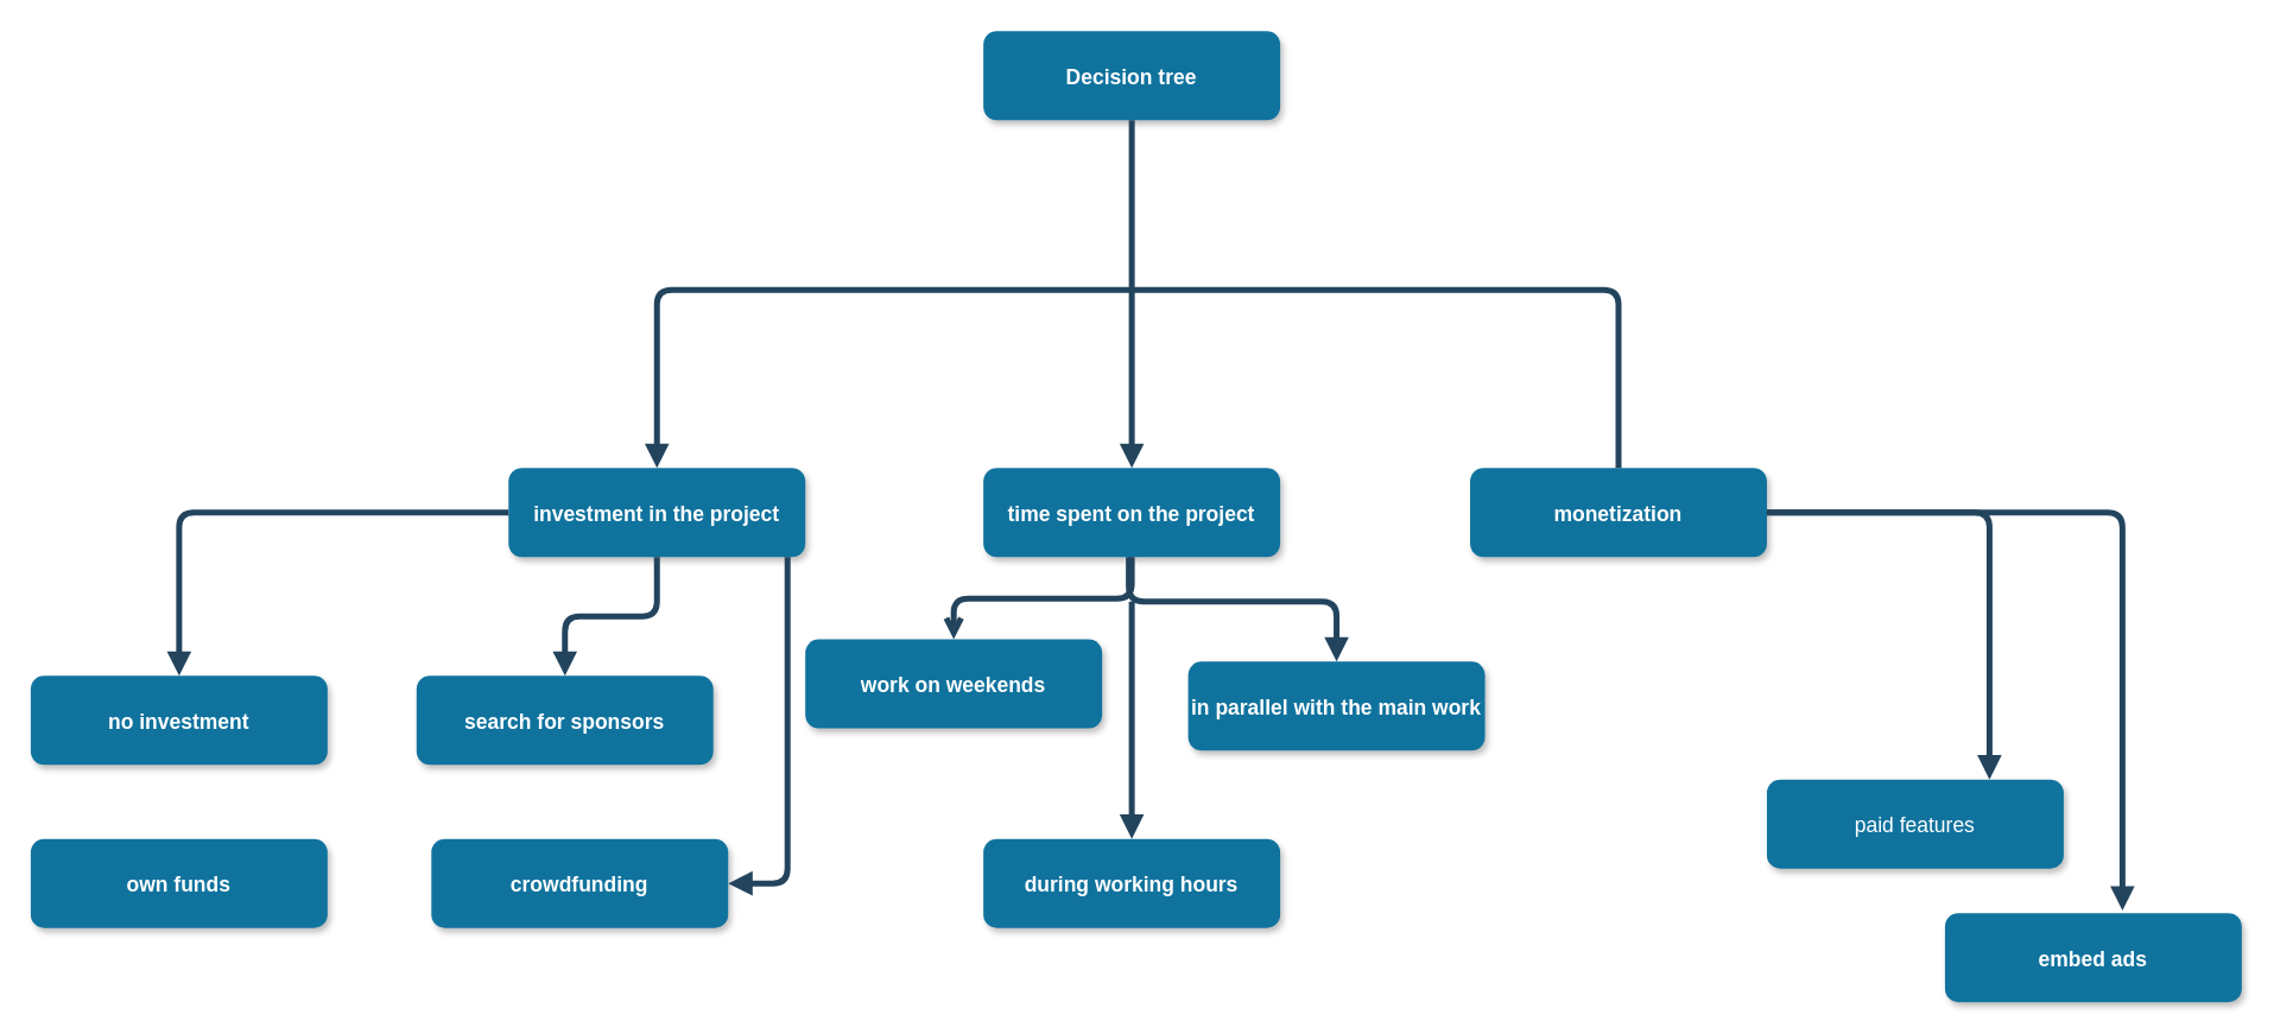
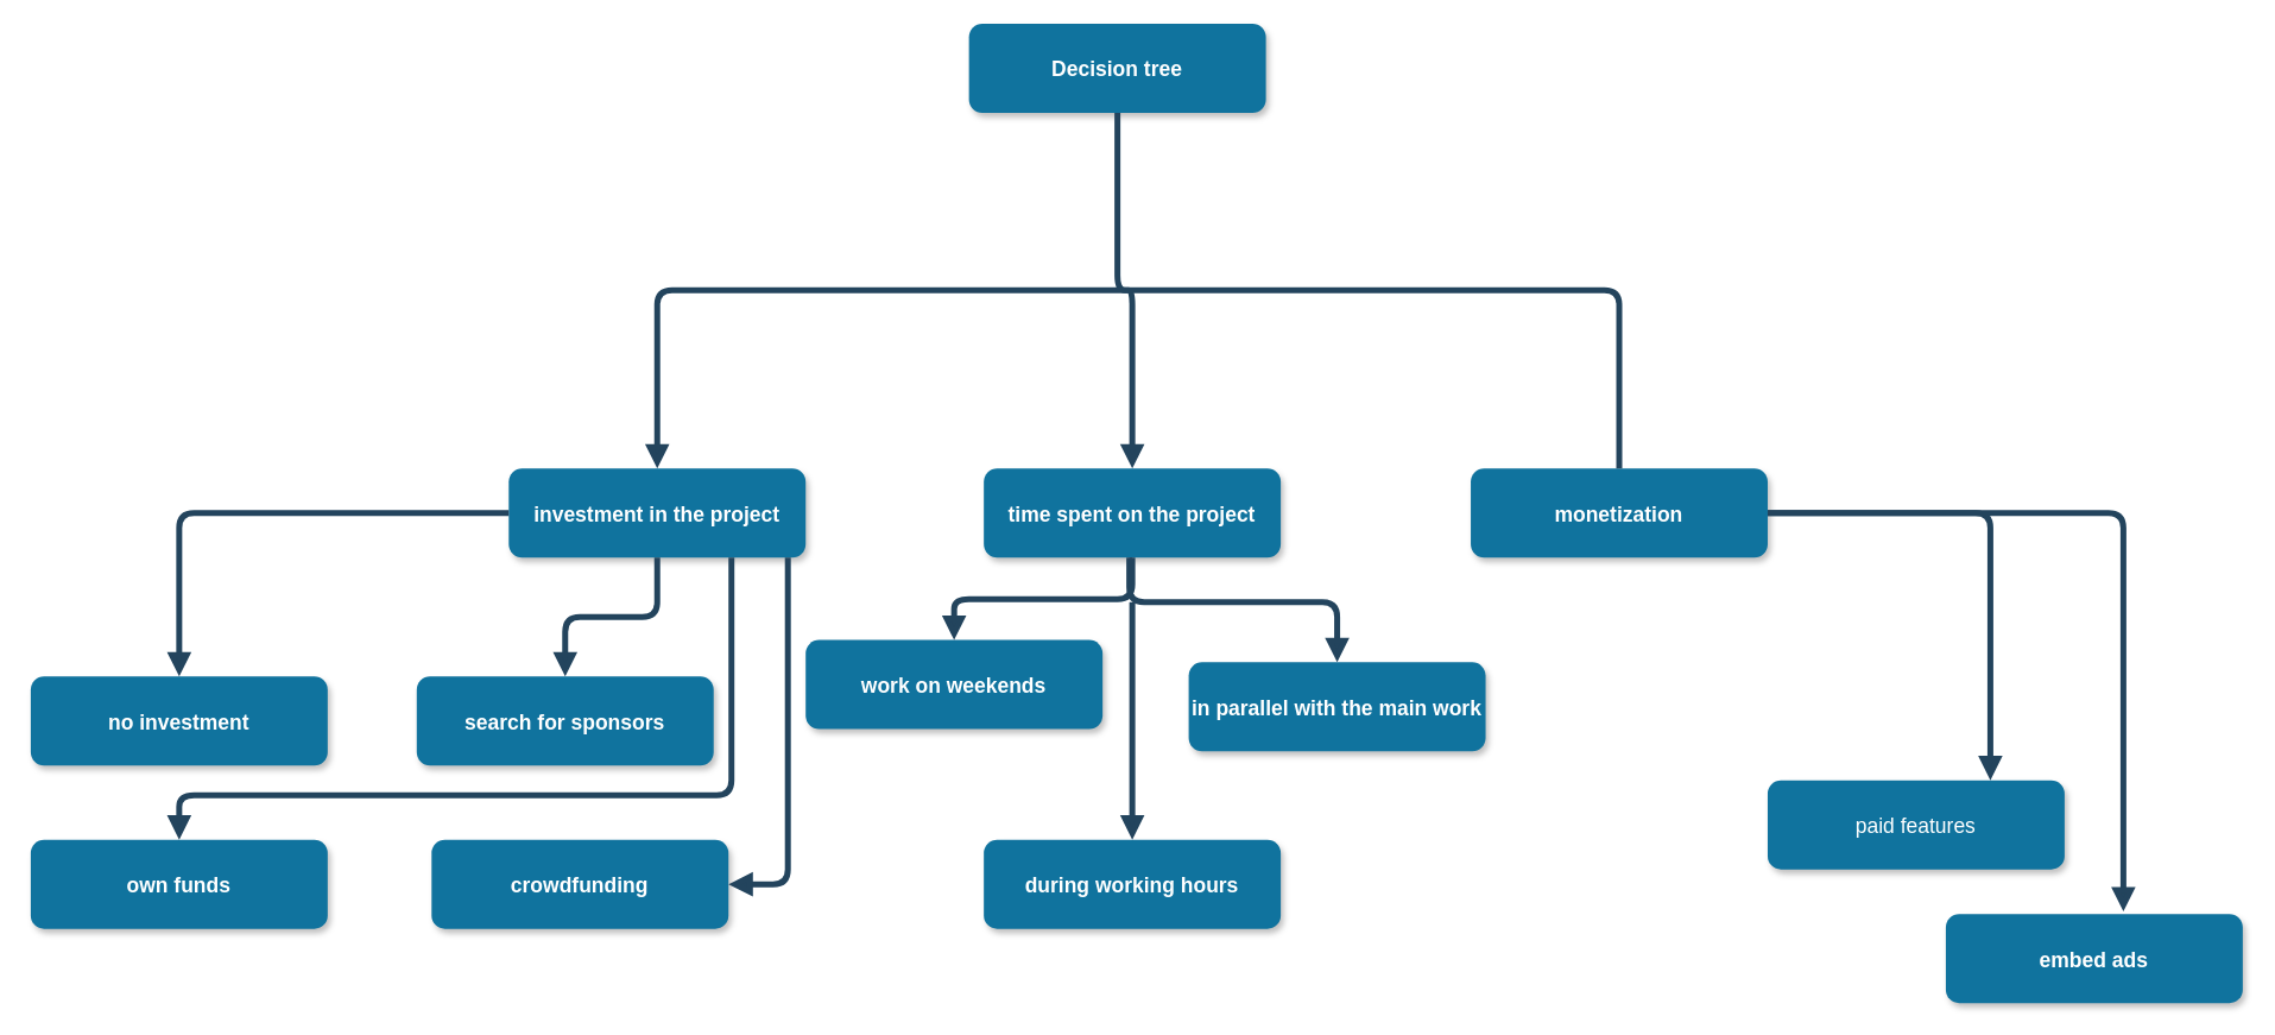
- <mxCell id="2" value="Decision tree" style="rounded=1;fillColor=#10739E;strokeColor=none;shadow=1;gradientColor=none;fontStyle=1;fontColor=#FFFFFF;fontSize=14;" parent="1" vertex="1"><mxGeometry x="662" y="20.5" width="200" height="60" as="geometry" /></mxCell>
+ <mxCell id="2" value="Decision tree" style="rounded=1;fillColor=#10739E;strokeColor=none;shadow=1;gradientColor=none;fontStyle=1;fontColor=#FFFFFF;fontSize=14;" parent="1" vertex="1"><mxGeometry x="652" y="15.5" width="200" height="60" as="geometry" /></mxCell>
- <mxCell id="22" value="" style="edgeStyle=elbowEdgeStyle;elbow=vertical;strokeWidth=4;endArrow=open;endFill=1;fontStyle=1;strokeColor=#23445D;exitX=0.5;exitY=1;exitDx=0;exitDy=0;" parent="1" source="4" target="10" edge="1"><mxGeometry x="-98.83" y="-10" width="100" height="100" as="geometry"><mxPoint x="761.17" y="395" as="sourcePoint" /><mxPoint x="761.17" y="425" as="targetPoint" /></mxGeometry></mxCell>
+ <mxCell id="22" value="" style="edgeStyle=elbowEdgeStyle;elbow=vertical;strokeWidth=4;endArrow=block;endFill=1;fontStyle=1;strokeColor=#23445D;exitX=0.5;exitY=1;exitDx=0;exitDy=0;" parent="1" source="4" target="10" edge="1"><mxGeometry x="-98.83" y="-10" width="100" height="100" as="geometry"><mxPoint x="761.17" y="395" as="sourcePoint" /><mxPoint x="761.17" y="425" as="targetPoint" /></mxGeometry></mxCell>
+ <mxCell id="17" value="" style="edgeStyle=elbowEdgeStyle;elbow=vertical;strokeWidth=4;endArrow=block;endFill=1;fontStyle=1;strokeColor=#23445D;exitX=0.75;exitY=1;exitDx=0;exitDy=0;" parent="1" source="3" target="7" edge="1"><mxGeometry x="62" y="165.5" width="100" height="100" as="geometry"><mxPoint x="250" y="515" as="sourcePoint" /><mxPoint x="152" y="-19.5" as="targetPoint" /><Array as="points"><mxPoint x="310" y="535" /></Array></mxGeometry></mxCell>
